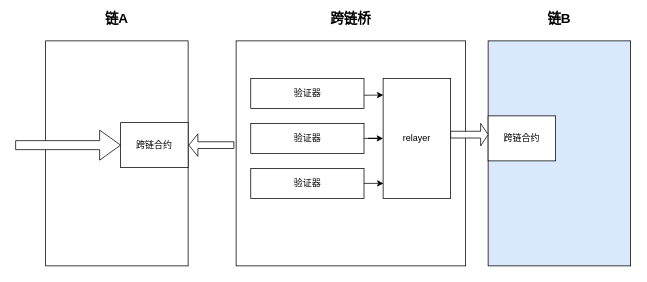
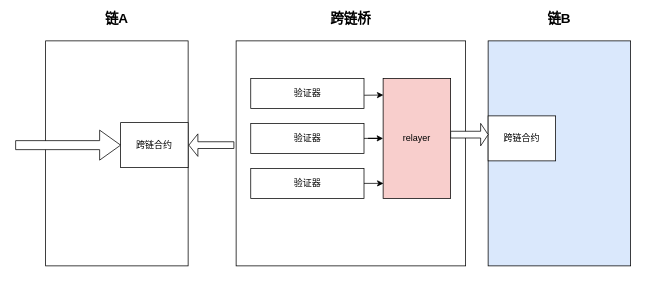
- <mxCell id="11" value="relayer" style="rounded=0;whiteSpace=wrap;html=1;" vertex="1" parent="1"><mxGeometry x="510" y="70" width="90" height="160" as="geometry" /></mxCell>
+ <mxCell id="11" value="relayer" style="rounded=0;whiteSpace=wrap;html=1;fillColor=#f8cecc;" vertex="1" parent="1"><mxGeometry x="510" y="70" width="90" height="160" as="geometry" /></mxCell>
